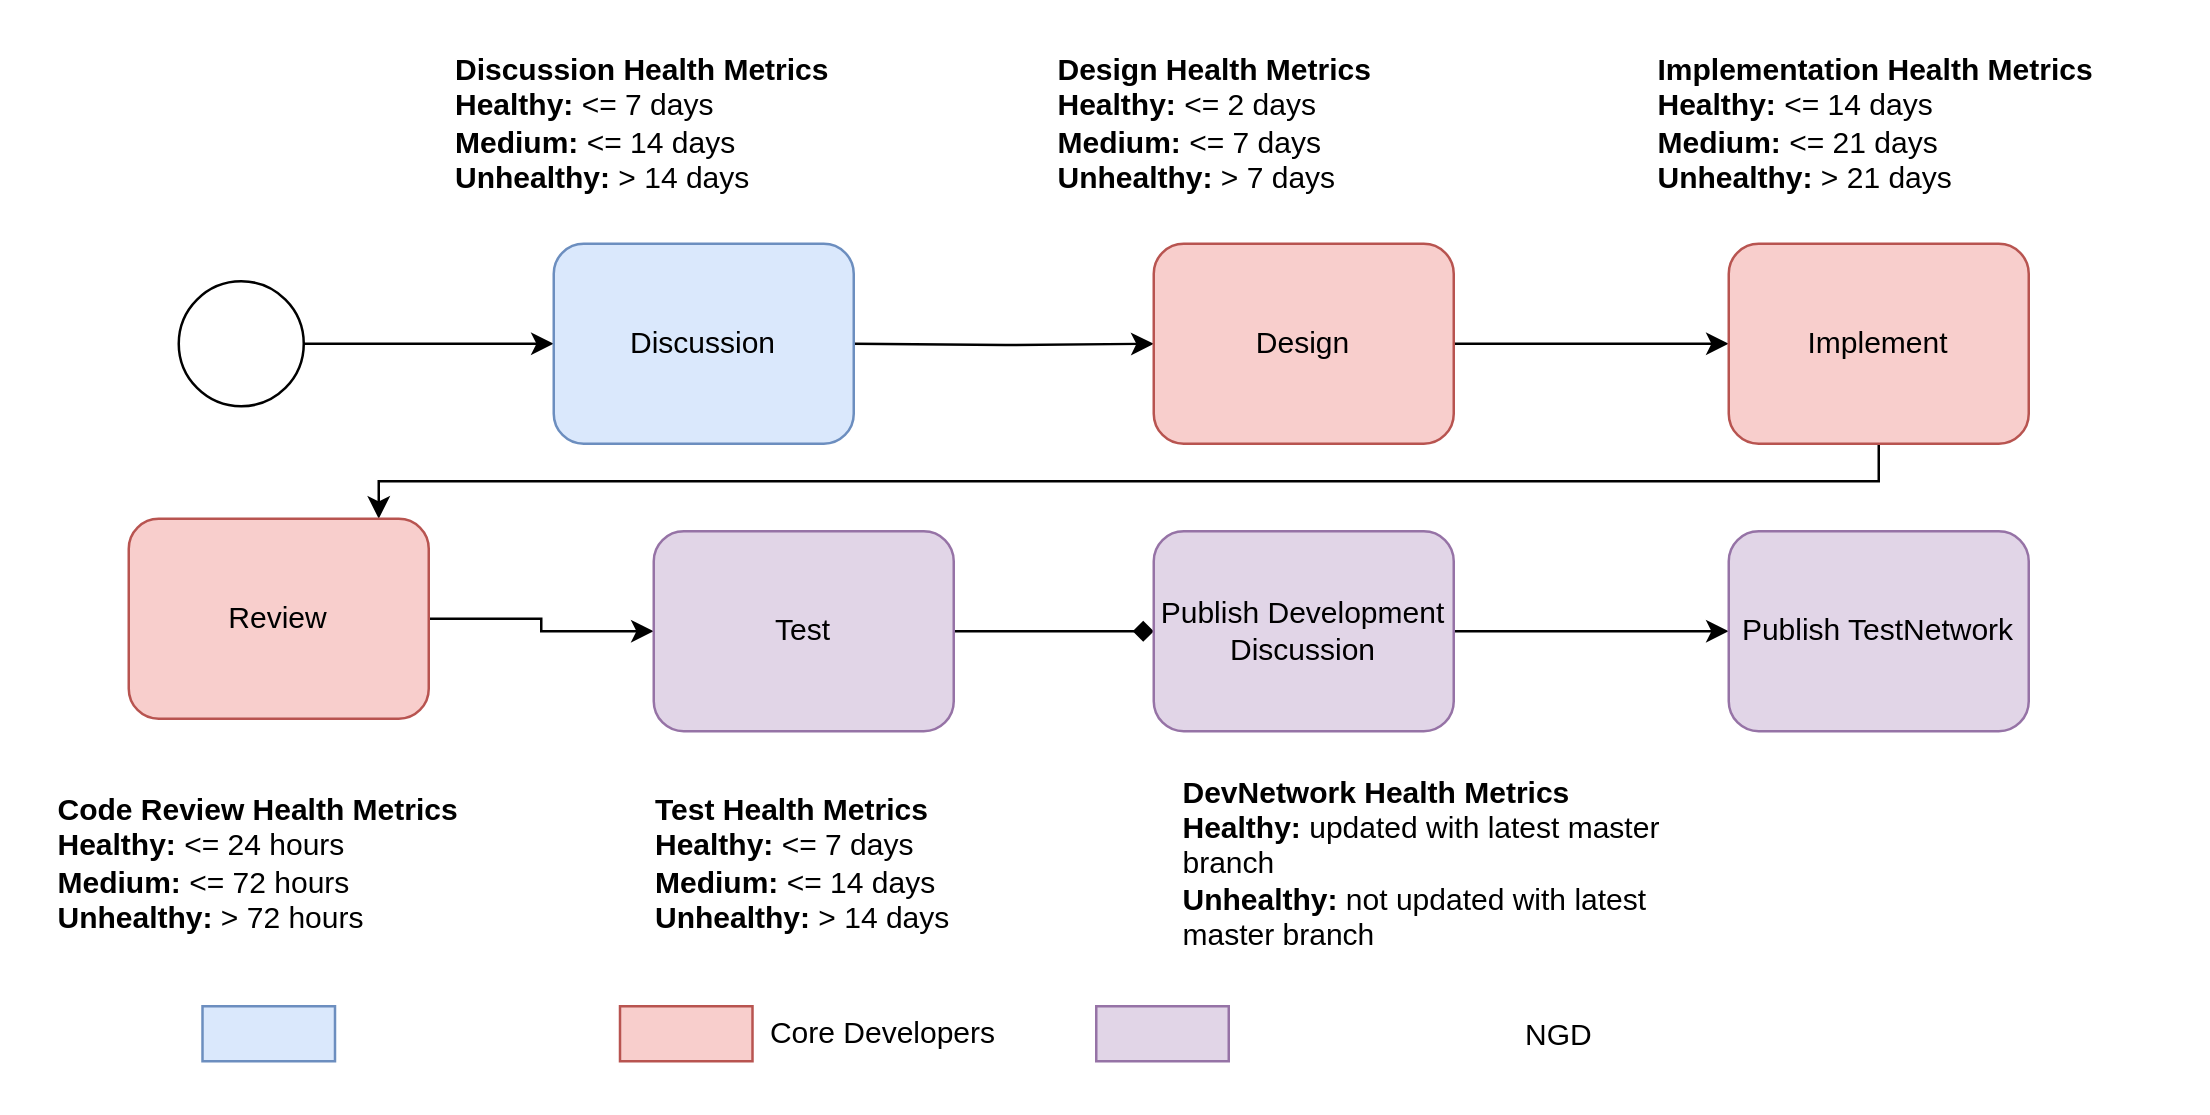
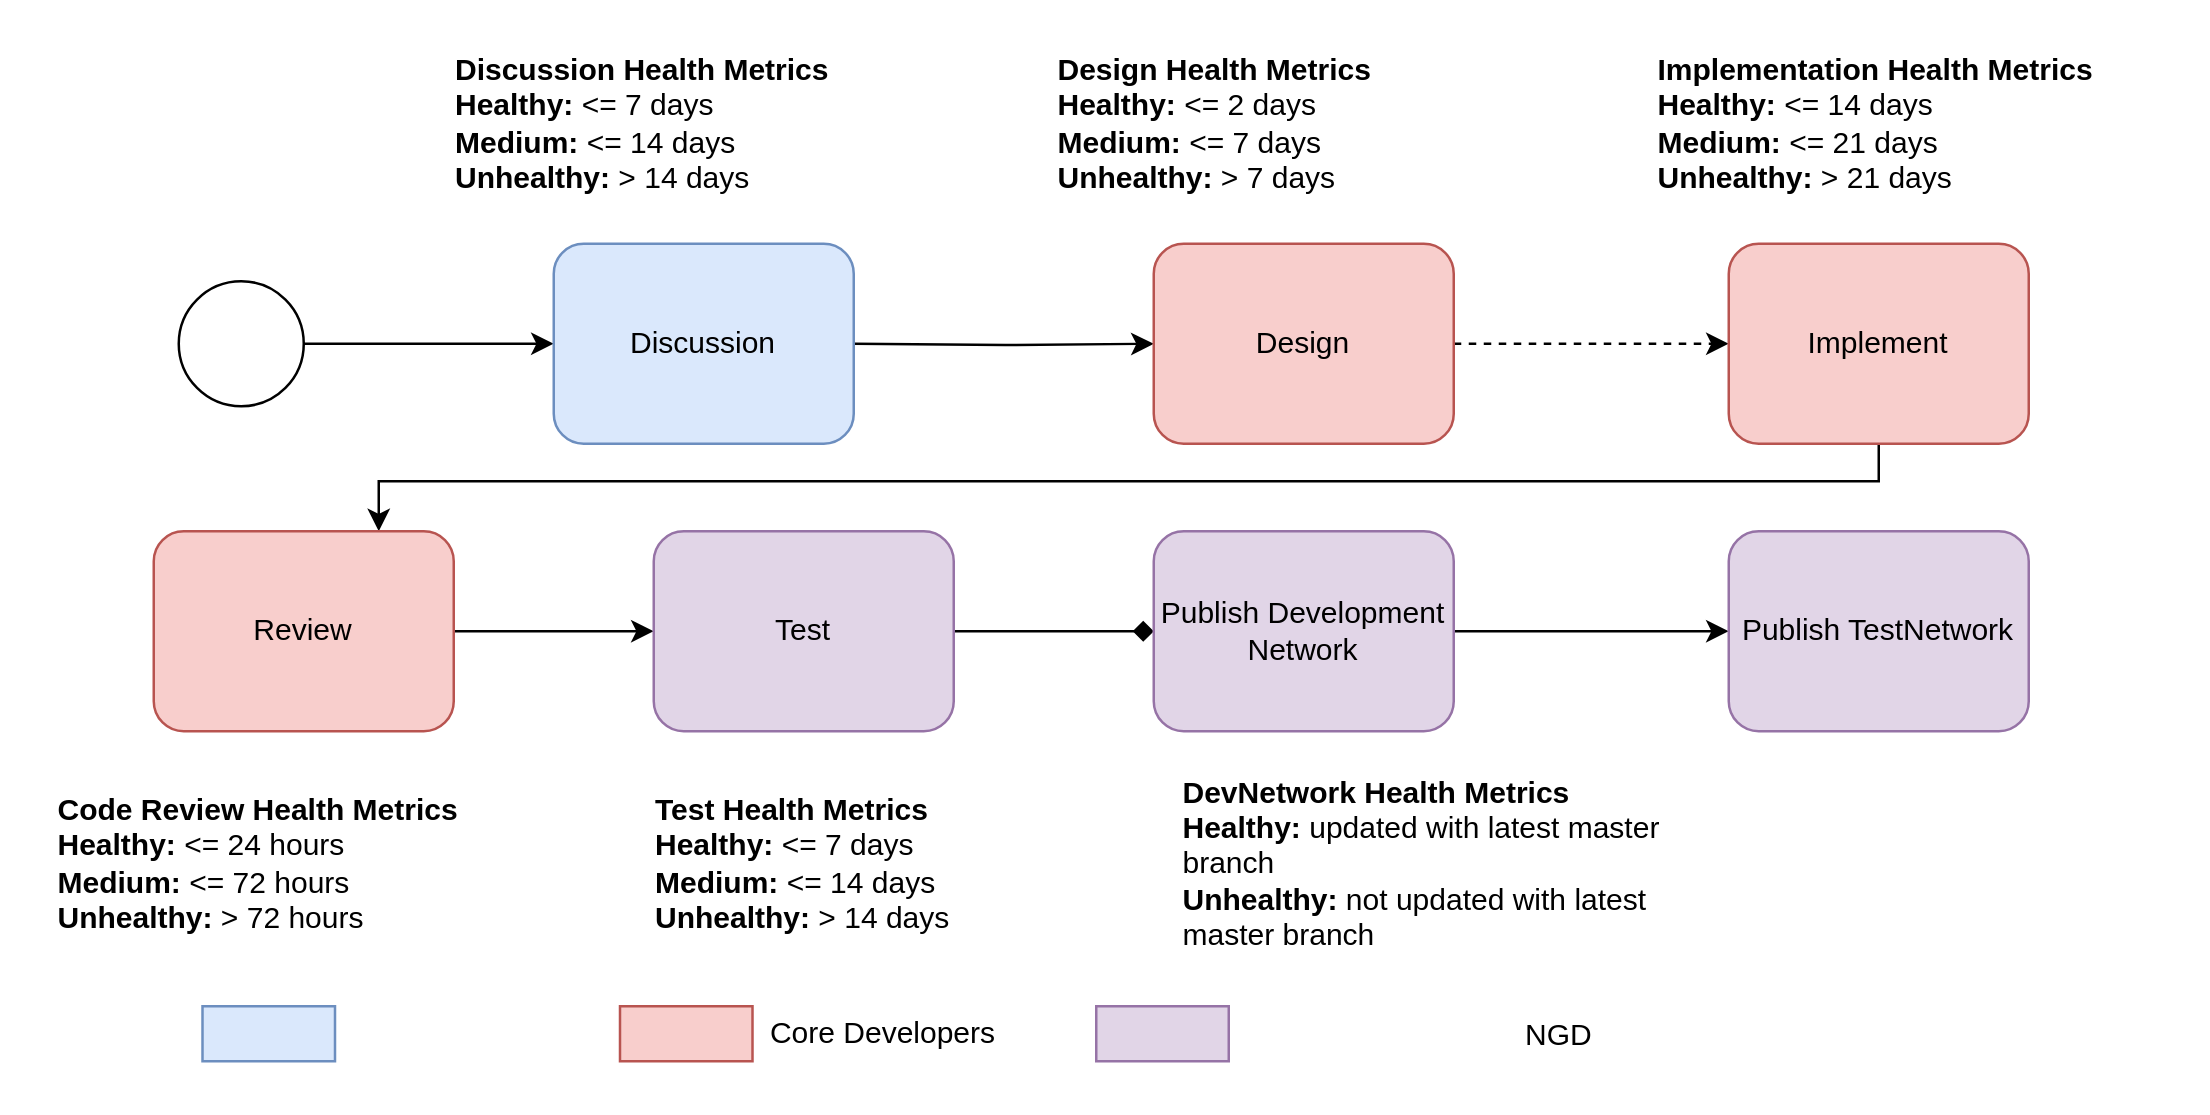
- <mxCell id="5" value="" style="edgeStyle=orthogonalEdgeStyle;rounded=0;orthogonalLoop=1;jettySize=auto;html=1;" parent="1" source="6" target="8" edge="1"><mxGeometry relative="1" as="geometry" /></mxCell>
+ <mxCell id="5" value="" style="edgeStyle=orthogonalEdgeStyle;rounded=0;orthogonalLoop=1;jettySize=auto;html=1;dashed=1;" parent="1" source="6" target="8" edge="1"><mxGeometry relative="1" as="geometry" /></mxCell>
- <mxCell id="10" value="Review" style="shape=ext;rounded=1;html=1;whiteSpace=wrap;fillColor=#f8cecc;strokeColor=#b85450;" parent="1" vertex="1"><mxGeometry x="51" y="207" width="120" height="80" as="geometry" /></mxCell>
+ <mxCell id="10" value="Review" style="shape=ext;rounded=1;html=1;whiteSpace=wrap;fillColor=#f8cecc;strokeColor=#b85450;" parent="1" vertex="1"><mxGeometry x="61" y="212" width="120" height="80" as="geometry" /></mxCell>
- <mxCell id="14" value="Publish Development Discussion" style="shape=ext;rounded=1;html=1;whiteSpace=wrap;fillColor=#e1d5e7;strokeColor=#9673a6;" parent="1" vertex="1"><mxGeometry x="461" y="212" width="120" height="80" as="geometry" /></mxCell>
+ <mxCell id="14" value="Publish Development Network" style="shape=ext;rounded=1;html=1;whiteSpace=wrap;fillColor=#e1d5e7;strokeColor=#9673a6;" parent="1" vertex="1"><mxGeometry x="461" y="212" width="120" height="80" as="geometry" /></mxCell>
